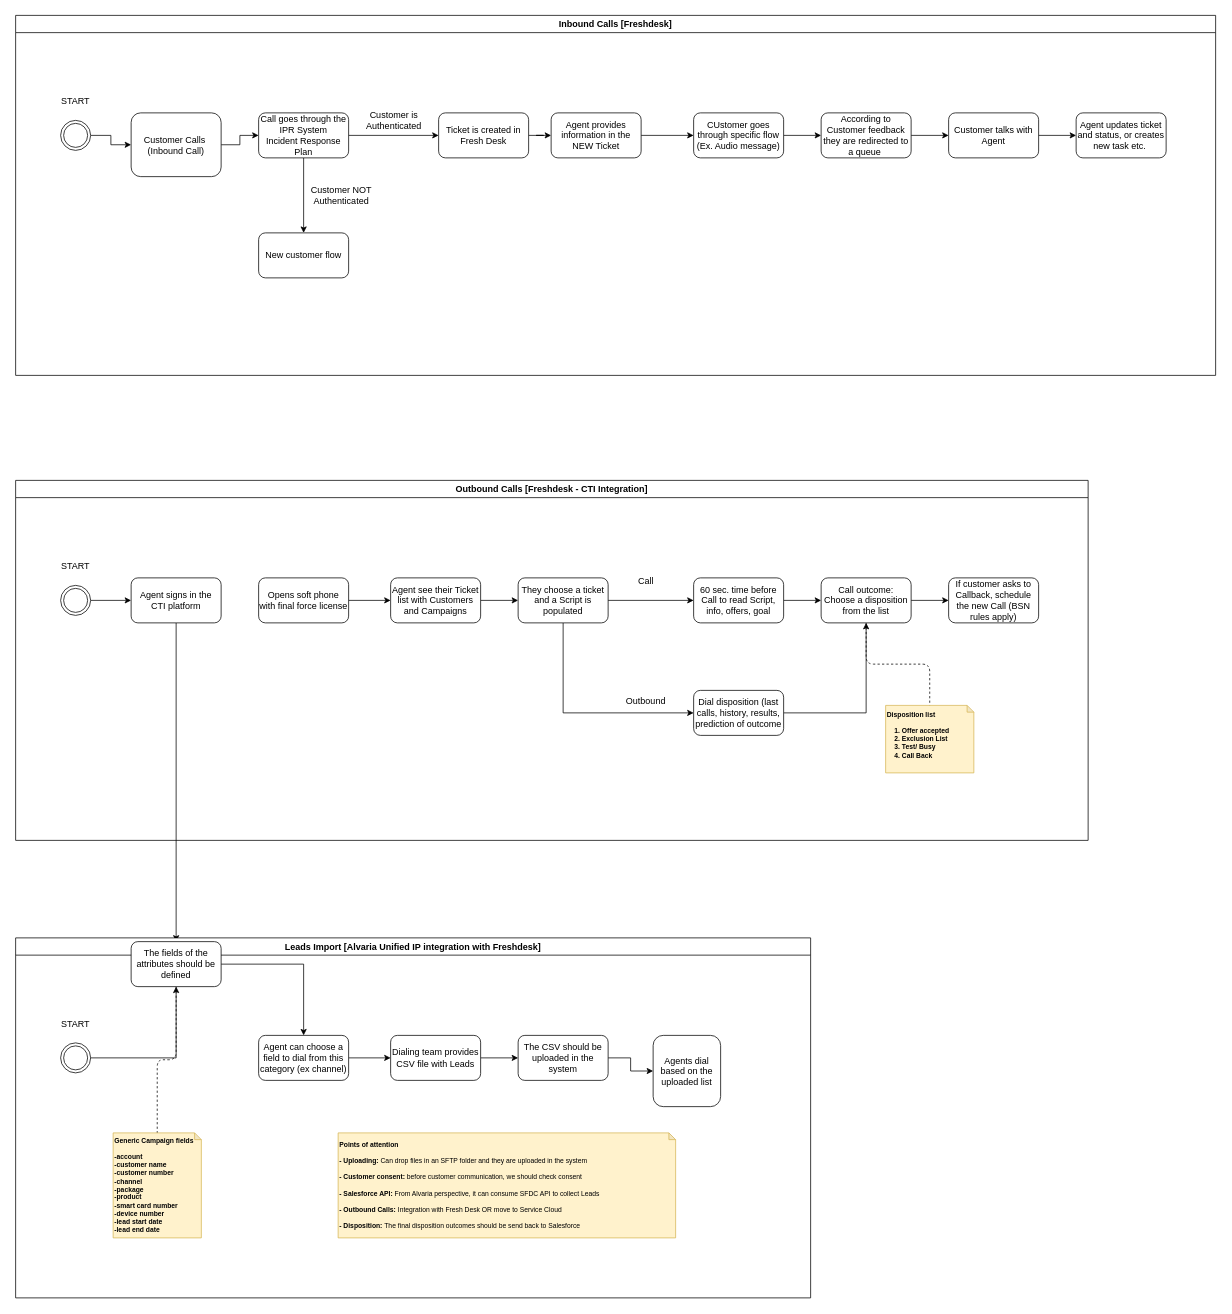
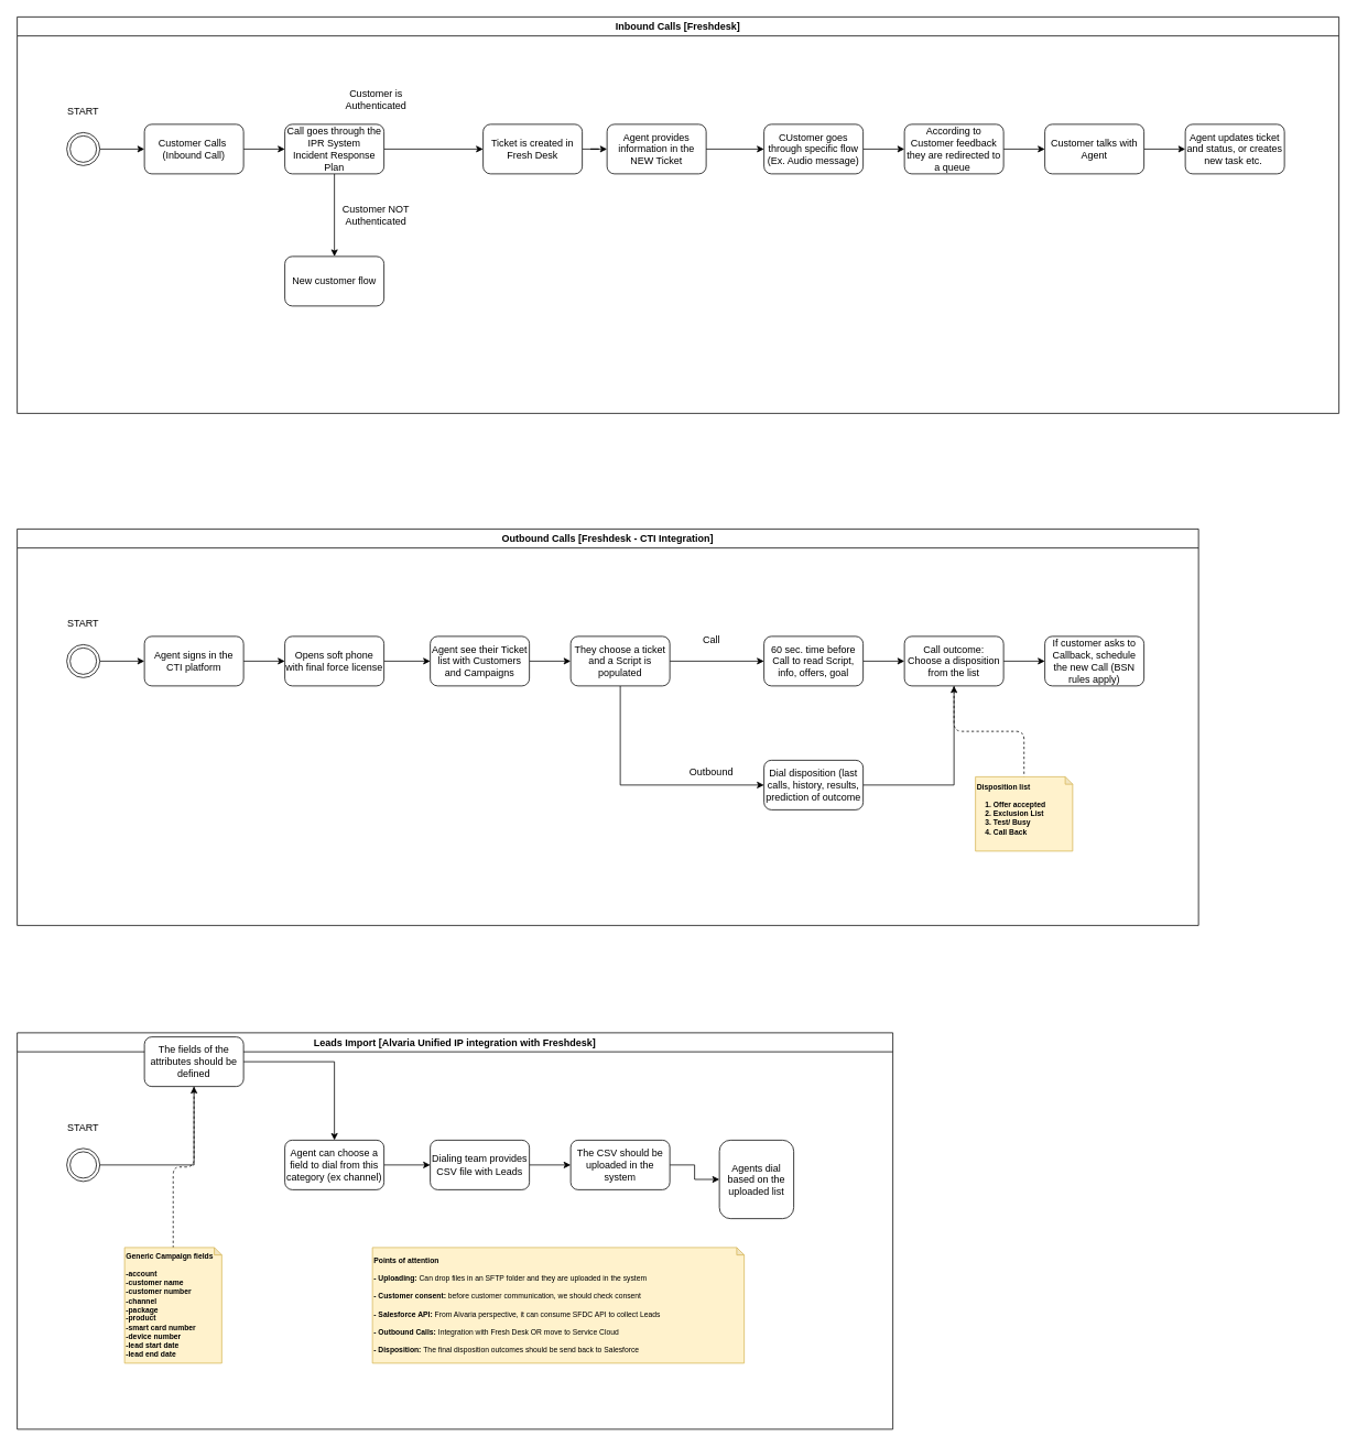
- <mxCell id="20" value="Customer is&lt;div&gt;Authenticated&lt;/div&gt;" style="text;html=1;align=center;verticalAlign=middle;resizable=0;points=[];autosize=1;strokeColor=none;fillColor=none;" parent="2" vertex="1"><mxGeometry x="454" y="120" width="100" height="40" as="geometry" /></mxCell>
+ <mxCell id="20" value="Customer is&lt;div&gt;Authenticated&lt;/div&gt;" style="text;html=1;align=center;verticalAlign=middle;resizable=0;points=[];autosize=1;strokeColor=none;fillColor=none;" parent="2" vertex="1"><mxGeometry x="384" y="80" width="100" height="40" as="geometry" /></mxCell>
- <mxCell id="4" value="Customer Calls&amp;nbsp;&lt;div&gt;(Inbound Call)&lt;/div&gt;" style="rounded=1;whiteSpace=wrap;html=1;" parent="2" vertex="1"><mxGeometry x="154" y="130" width="120" height="85" as="geometry" /></mxCell>
+ <mxCell id="4" value="Customer Calls&amp;nbsp;&lt;div&gt;(Inbound Call)&lt;/div&gt;" style="rounded=1;whiteSpace=wrap;html=1;" parent="2" vertex="1"><mxGeometry x="154" y="130" width="120" height="60" as="geometry" /></mxCell>
- <mxCell id="26" style="edgeStyle=orthogonalEdgeStyle;rounded=0;orthogonalLoop=1;jettySize=auto;html=1;" parent="25" source="27" target="52" edge="1"><mxGeometry relative="1" as="geometry" /></mxCell>
+ <mxCell id="26" style="edgeStyle=orthogonalEdgeStyle;rounded=0;orthogonalLoop=1;jettySize=auto;html=1;" parent="25" source="27" target="29" edge="1"><mxGeometry relative="1" as="geometry" /></mxCell>
